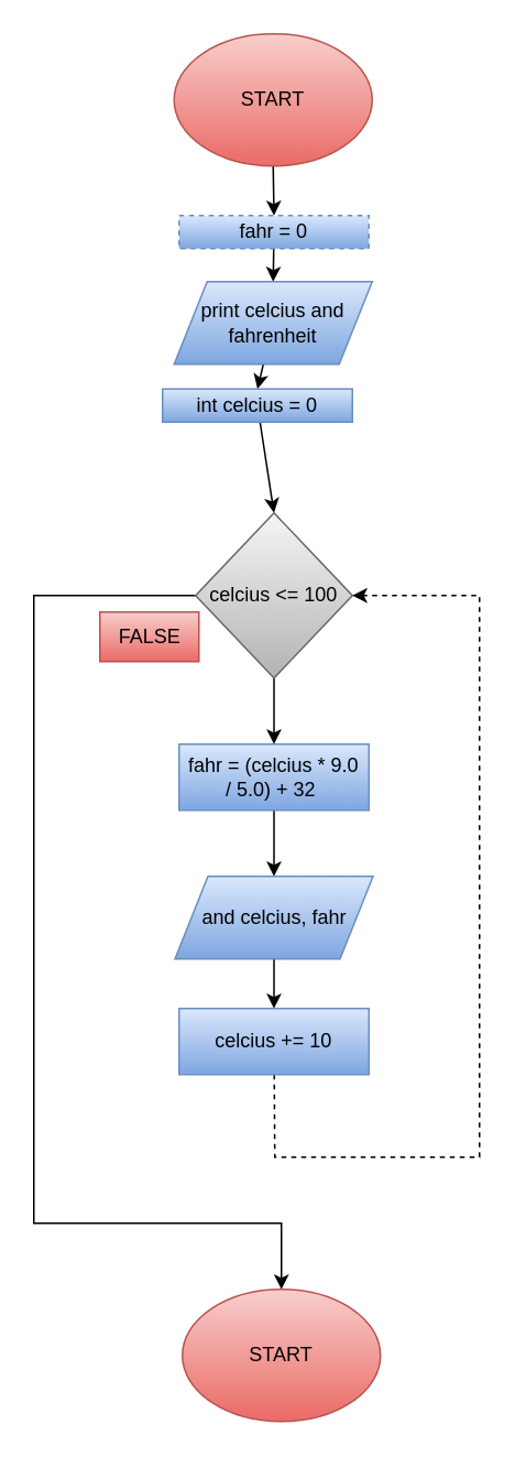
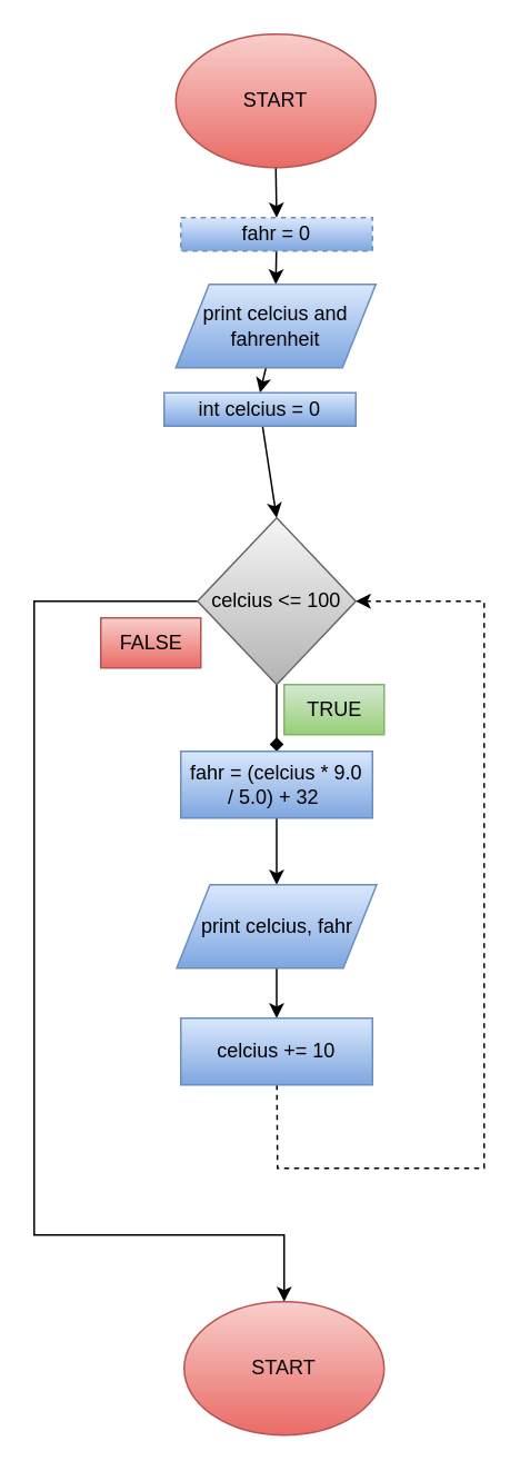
+ <mxCell id="20" value="TRUE" style="text;html=1;align=center;verticalAlign=middle;resizable=0;points=[];autosize=1;strokeColor=#82b366;fillColor=#d5e8d4;gradientColor=#97d077;" vertex="1" parent="1"><mxGeometry x="170" y="410" width="60" height="30" as="geometry" /></mxCell>
- <mxCell id="8" style="edgeStyle=none;html=1;entryX=0.5;entryY=0;entryDx=0;entryDy=0;" edge="1" parent="1" source="10" target="14"><mxGeometry relative="1" as="geometry" /></mxCell>
+ <mxCell id="8" style="edgeStyle=none;html=1;entryX=0.5;entryY=0;entryDx=0;entryDy=0;endArrow=diamond;" edge="1" parent="1" source="10" target="14"><mxGeometry relative="1" as="geometry" /></mxCell>
- <mxCell id="16" value="and celcius, fahr" style="shape=parallelogram;perimeter=parallelogramPerimeter;whiteSpace=wrap;html=1;fixedSize=1;fillColor=#dae8fc;strokeColor=#6c8ebf;gradientColor=#7ea6e0;" vertex="1" parent="1"><mxGeometry x="105.5" y="530" width="120" height="50" as="geometry" /></mxCell>
+ <mxCell id="16" value="print celcius, fahr" style="shape=parallelogram;perimeter=parallelogramPerimeter;whiteSpace=wrap;html=1;fixedSize=1;fillColor=#dae8fc;strokeColor=#6c8ebf;gradientColor=#7ea6e0;" vertex="1" parent="1"><mxGeometry x="105.5" y="530" width="120" height="50" as="geometry" /></mxCell>
